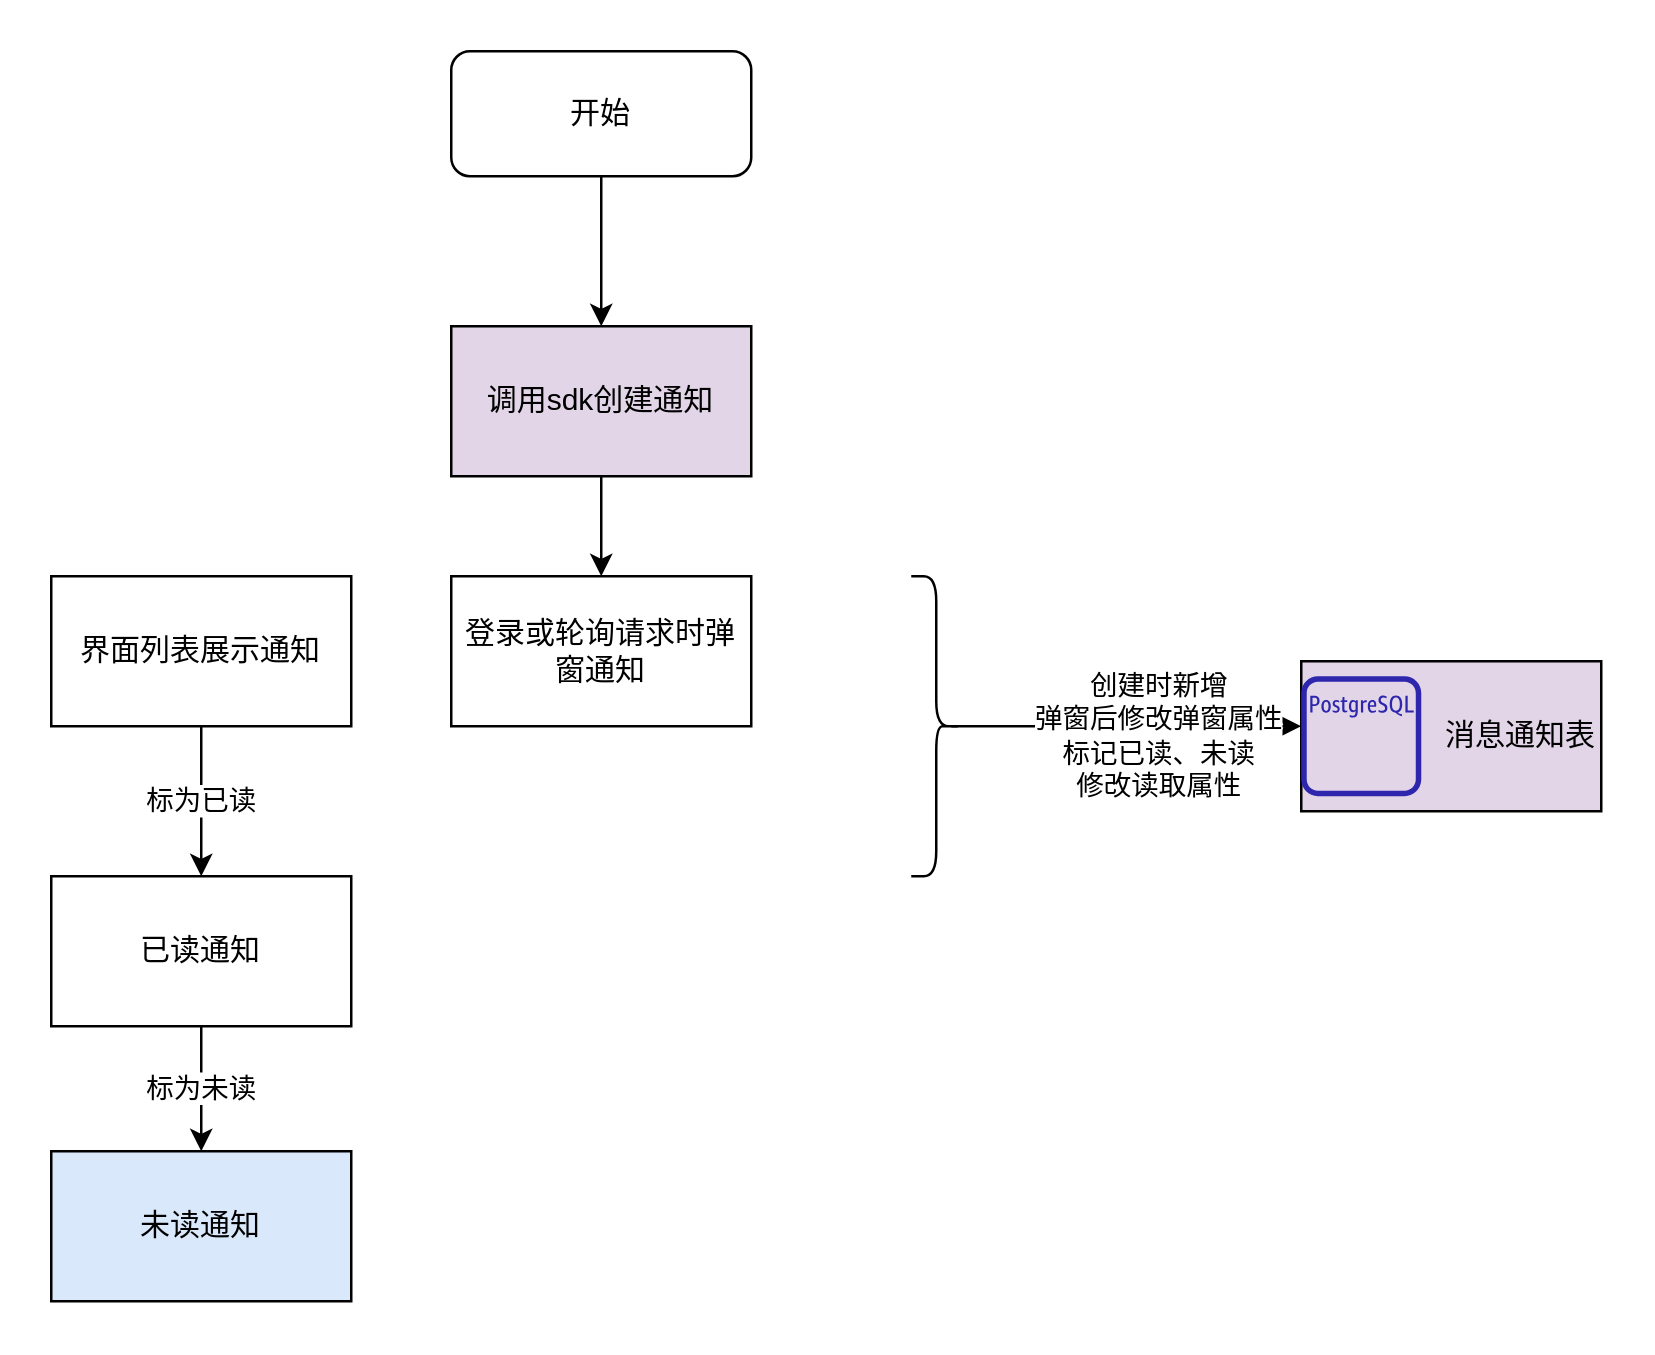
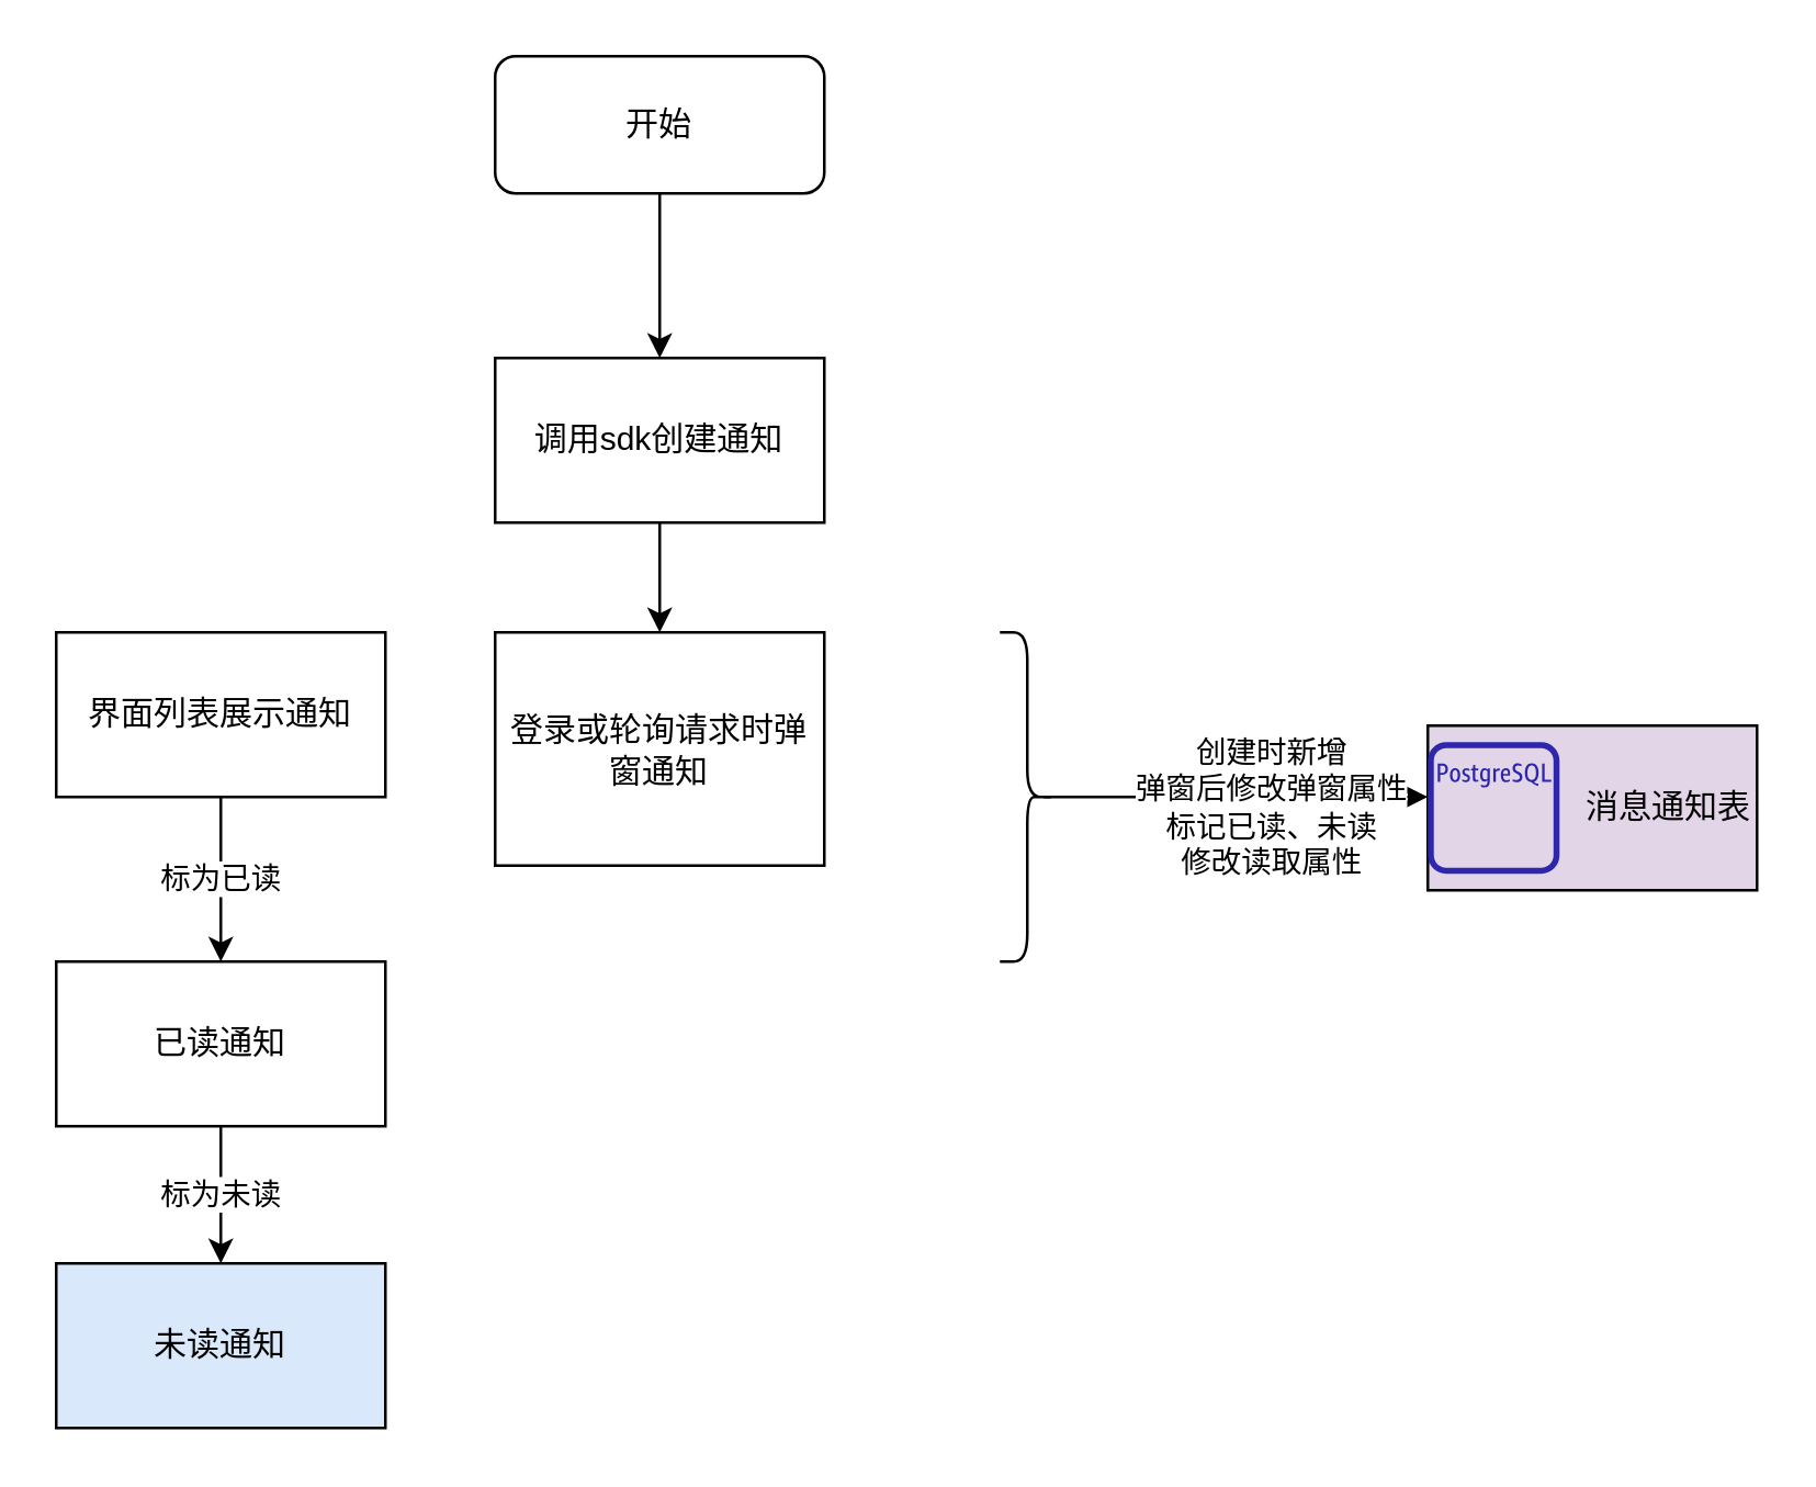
- <mxCell id="6" value="调用sdk创建通知" style="rounded=0;whiteSpace=wrap;html=1;fillColor=#e1d5e7;" vertex="1" parent="1"><mxGeometry x="180" y="130" width="120" height="60" as="geometry" /></mxCell>
+ <mxCell id="6" value="调用sdk创建通知" style="rounded=0;whiteSpace=wrap;html=1;" vertex="1" parent="1"><mxGeometry x="180" y="130" width="120" height="60" as="geometry" /></mxCell>
- <mxCell id="8" value="登录或轮询请求时弹窗通知" style="whiteSpace=wrap;html=1;rounded=0;" vertex="1" parent="1"><mxGeometry x="180" y="230" width="120" height="60" as="geometry" /></mxCell>
+ <mxCell id="8" value="登录或轮询请求时弹窗通知" style="whiteSpace=wrap;html=1;rounded=0;" vertex="1" parent="1"><mxGeometry x="180" y="230" width="120" height="85" as="geometry" /></mxCell>
